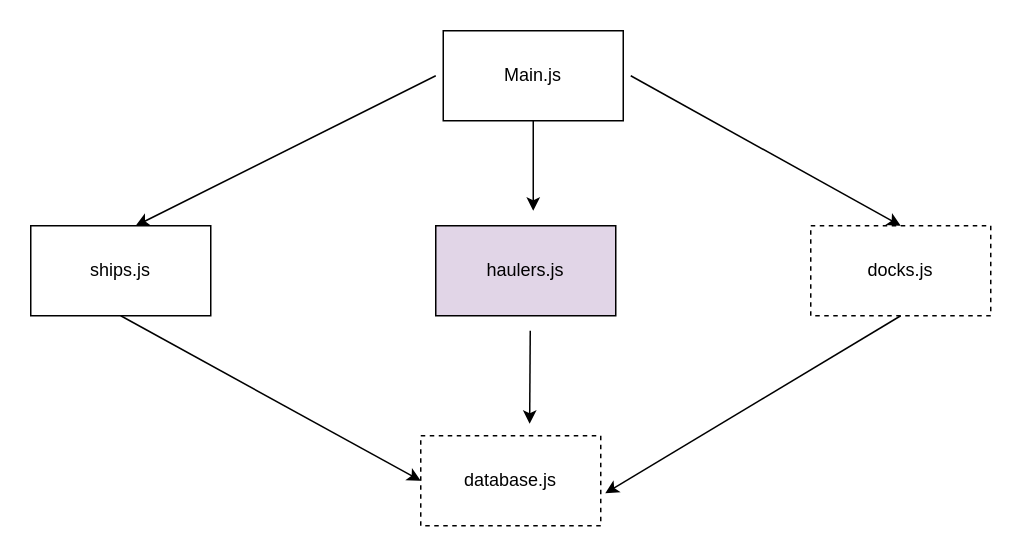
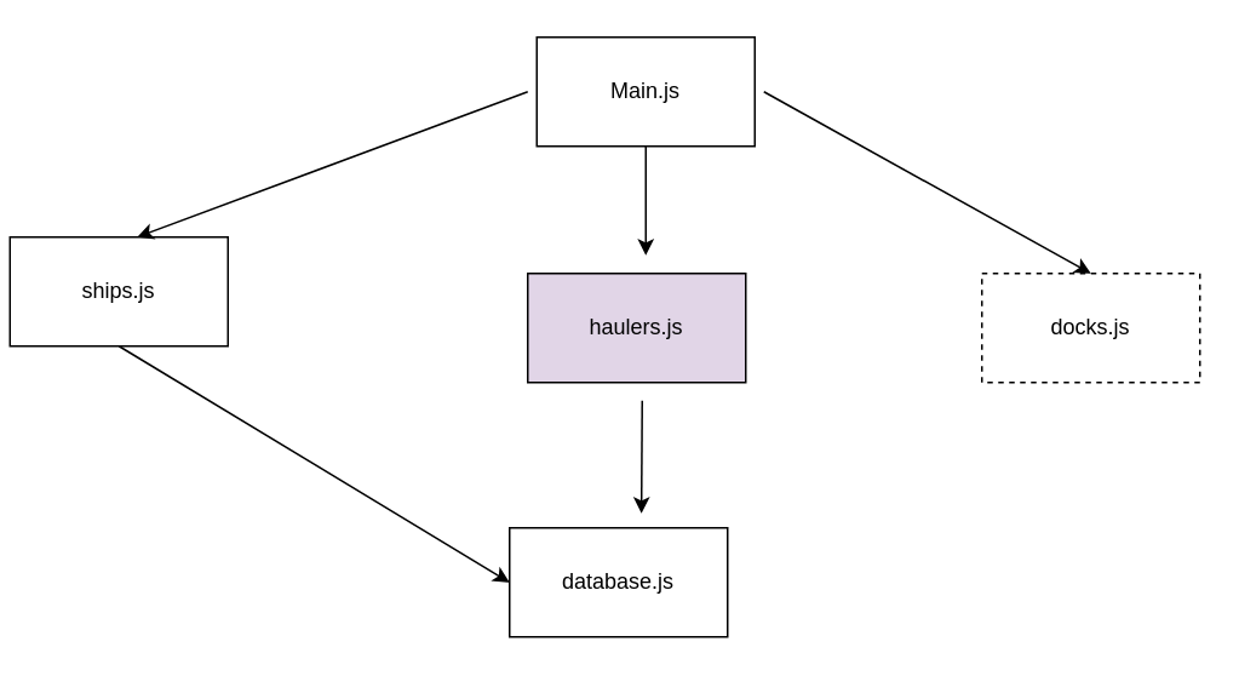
- <mxCell id="3" value="ships.js" style="whiteSpace=wrap;html=1;" vertex="1" parent="1"><mxGeometry x="20" y="150" width="120" height="60" as="geometry" /></mxCell>
+ <mxCell id="3" value="ships.js" style="whiteSpace=wrap;html=1;" vertex="1" parent="1"><mxGeometry x="5" y="130" width="120" height="60" as="geometry" /></mxCell>
- <mxCell id="12" value="" style="edgeStyle=none;orthogonalLoop=1;jettySize=auto;html=1;entryX=1.025;entryY=0.64;entryDx=0;entryDy=0;entryPerimeter=0;exitX=0.5;exitY=1;exitDx=0;exitDy=0;" edge="1" parent="1" source="5" target="6"><mxGeometry width="100" relative="1" as="geometry"><mxPoint x="510" y="280" as="sourcePoint" /><mxPoint x="610" y="280" as="targetPoint" /><Array as="points" /></mxGeometry></mxCell>
- <mxCell id="6" value="database.js" style="whiteSpace=wrap;html=1;dashed=1;" vertex="1" parent="1"><mxGeometry x="280" y="290" width="120" height="60" as="geometry" /></mxCell>
+ <mxCell id="6" value="database.js" style="whiteSpace=wrap;html=1;" vertex="1" parent="1"><mxGeometry x="280" y="290" width="120" height="60" as="geometry" /></mxCell>
